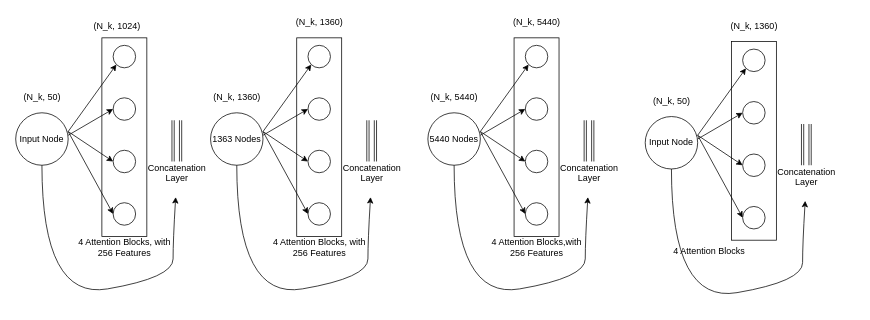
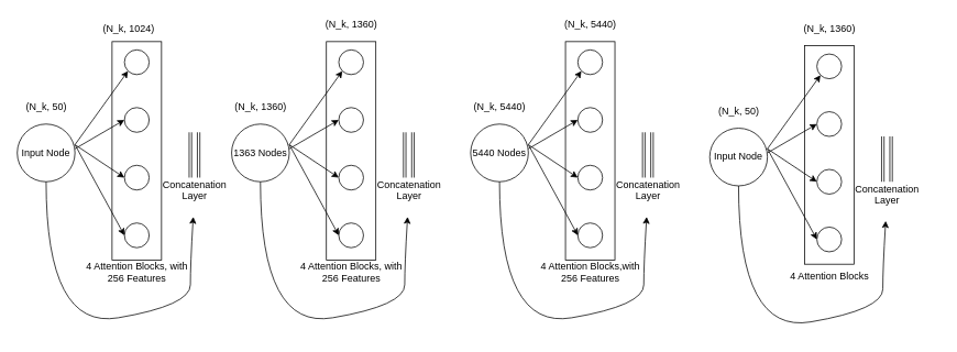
- <mxCell id="65" value="&lt;div&gt;4 Attention Blocks&lt;/div&gt;" style="text;html=1;align=center;verticalAlign=middle;resizable=0;points=[];autosize=1;strokeColor=none;fillColor=none;" vertex="1" parent="1"><mxGeometry x="890" y="325" width="110" height="20" as="geometry" /></mxCell>
+ <mxCell id="65" value="&lt;div&gt;4 Attention Blocks&lt;/div&gt;" style="text;html=1;align=center;verticalAlign=middle;resizable=0;points=[];autosize=1;strokeColor=none;fillColor=none;" vertex="1" parent="1"><mxGeometry x="950" y="325" width="110" height="20" as="geometry" /></mxCell>
